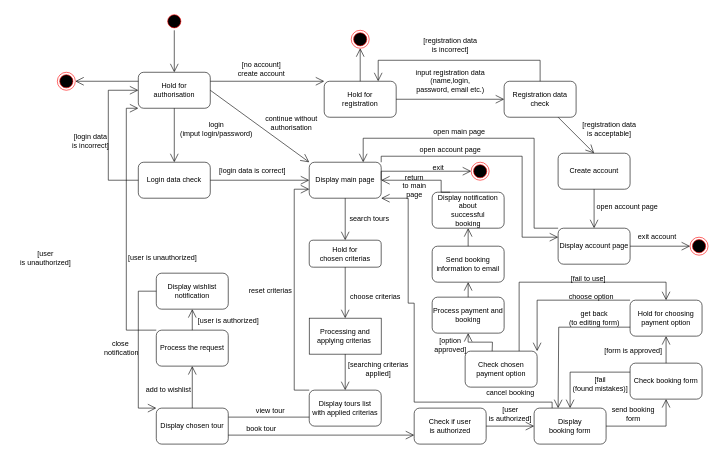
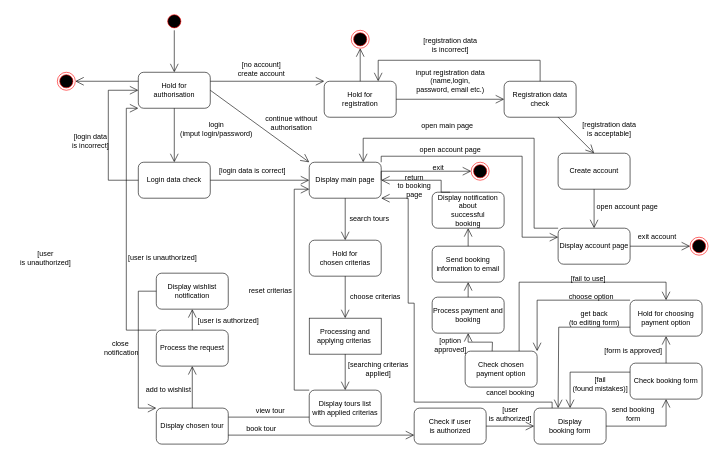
- <mxCell id="31" value="open main page" style="text;html=1;align=center;verticalAlign=middle;resizable=0;points=[];autosize=1;strokeColor=none;fillColor=none;" vertex="1" parent="1"><mxGeometry x="710" y="205" width="110" height="30" as="geometry" /></mxCell>
+ <mxCell id="31" value="open main page" style="text;html=1;align=center;verticalAlign=middle;resizable=0;points=[];autosize=1;strokeColor=none;fillColor=none;" vertex="1" parent="1"><mxGeometry x="690" y="195" width="110" height="30" as="geometry" /></mxCell>
- <mxCell id="99" value="return&lt;br&gt;to main&lt;br&gt;page" style="text;html=1;align=center;verticalAlign=middle;resizable=0;points=[];autosize=1;strokeColor=none;fillColor=none;" vertex="1" parent="1"><mxGeometry x="660" y="280" width="60" height="60" as="geometry" /></mxCell>
+ <mxCell id="99" value="return&lt;br&gt;to booking&lt;br&gt;page" style="text;html=1;align=center;verticalAlign=middle;resizable=0;points=[];autosize=1;strokeColor=none;fillColor=none;" vertex="1" parent="1"><mxGeometry x="660" y="280" width="60" height="60" as="geometry" /></mxCell>
- <mxCell id="40" value="Hold for &lt;br&gt;chosen criterias" style="rounded=1;whiteSpace=wrap;html=1;" vertex="1" parent="1"><mxGeometry x="515" y="400" width="120" height="45" as="geometry" /></mxCell>
+ <mxCell id="40" value="Hold for &lt;br&gt;chosen criterias" style="rounded=1;whiteSpace=wrap;html=1;" vertex="1" parent="1"><mxGeometry x="515" y="400" width="120" height="60" as="geometry" /></mxCell>
